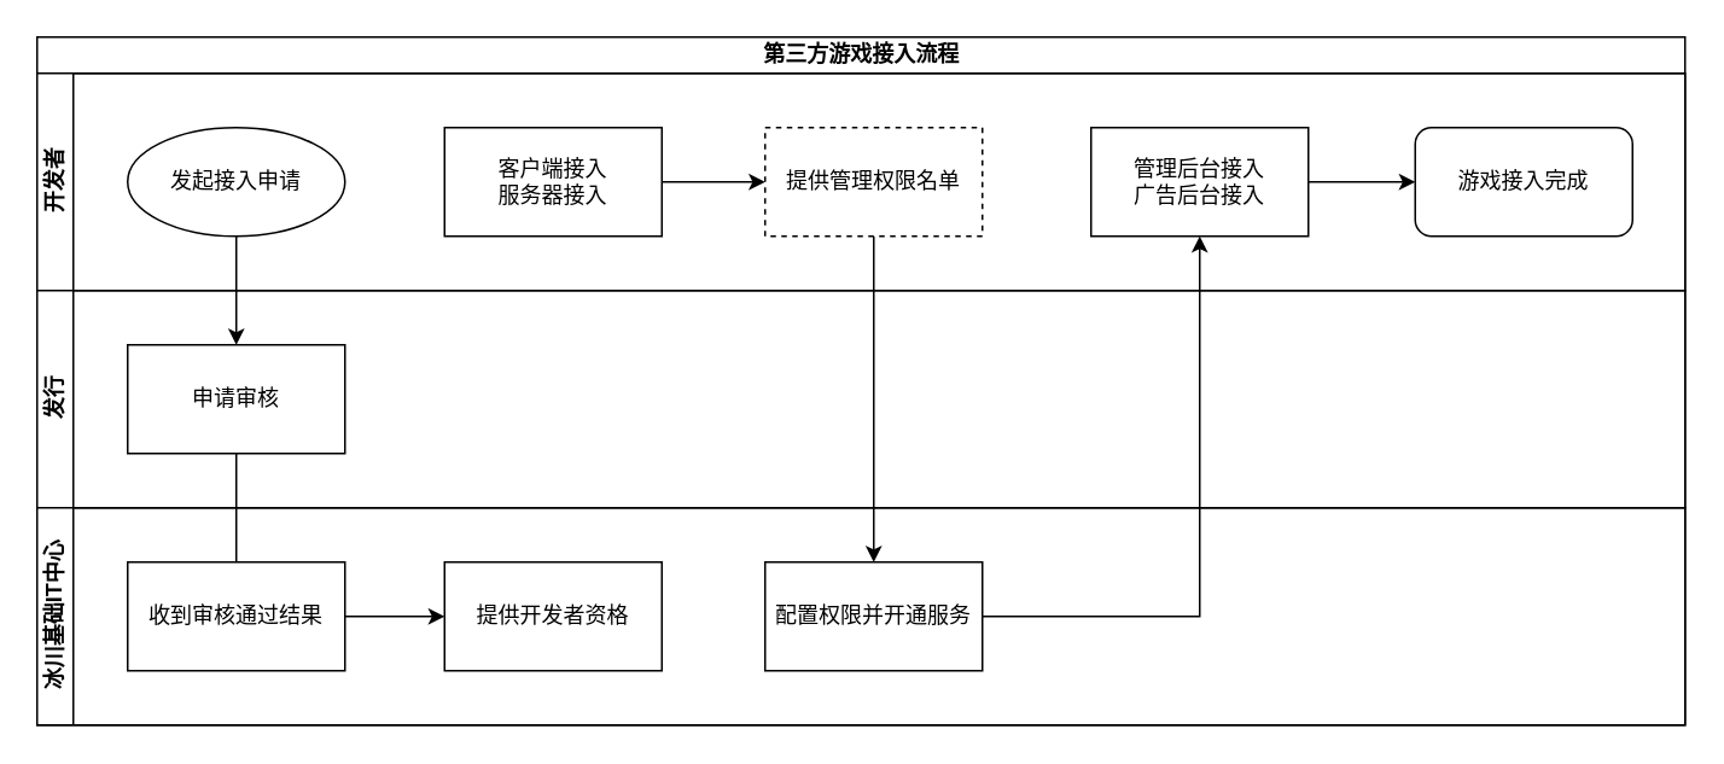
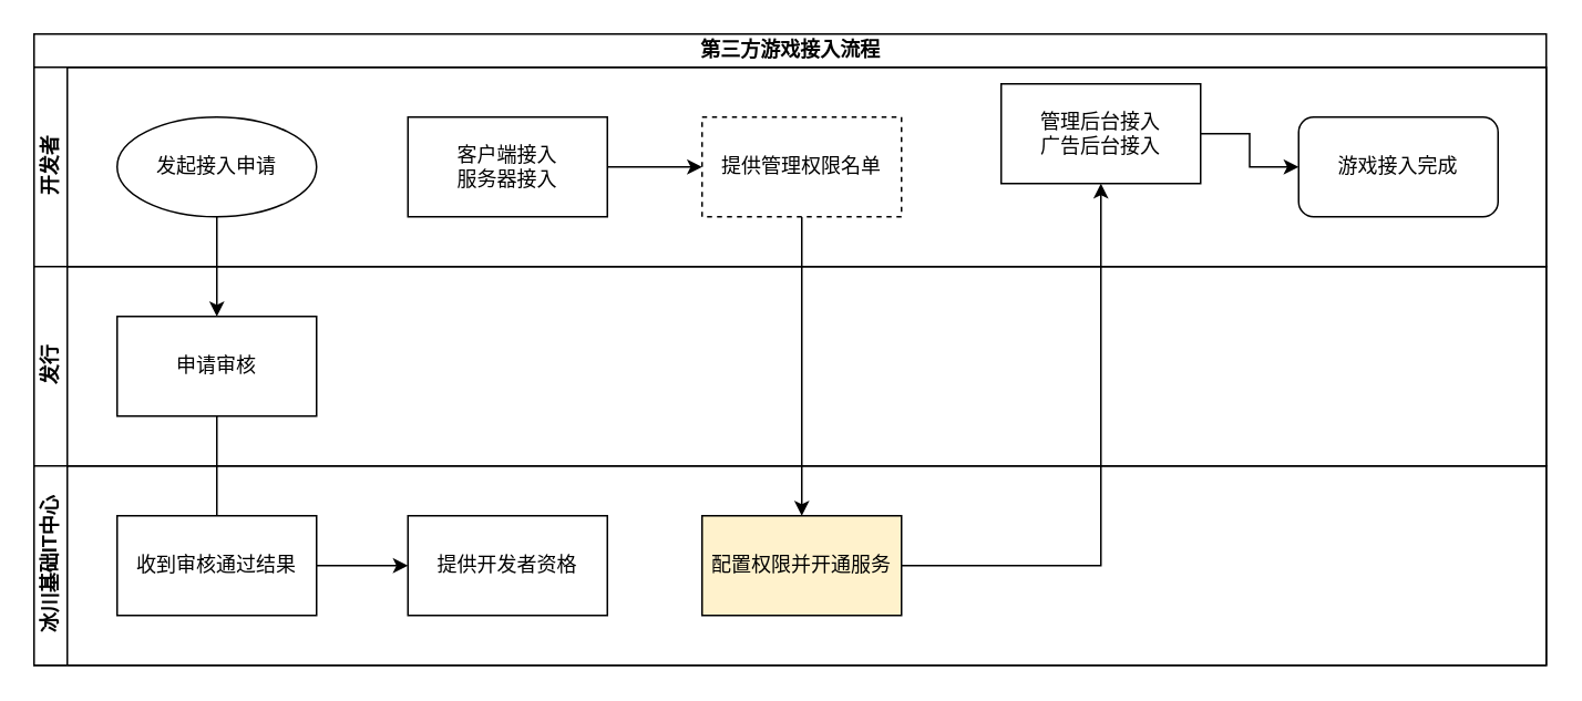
- <mxCell id="8" value="管理后台接入&lt;br&gt;广告后台接入" parent="4" vertex="1" style="rounded=0;whiteSpace=wrap;html=1;"><mxGeometry as="geometry" y="30" x="582" height="60" width="120" /></mxCell>
+ <mxCell id="8" value="管理后台接入&lt;br&gt;广告后台接入" parent="4" vertex="1" style="rounded=0;whiteSpace=wrap;html=1;"><mxGeometry x="582" y="10" as="geometry" height="60" width="120" /></mxCell>
- <mxCell id="18" value="配置权限并开通服务" parent="14" vertex="1" style="rounded=0;whiteSpace=wrap;html=1;"><mxGeometry as="geometry" y="30" x="402" height="60" width="120" /></mxCell>
+ <mxCell id="18" value="配置权限并开通服务" parent="14" vertex="1" style="rounded=0;whiteSpace=wrap;html=1;fillColor=#fff2cc;"><mxGeometry as="geometry" y="30" x="402" height="60" width="120" /></mxCell>
